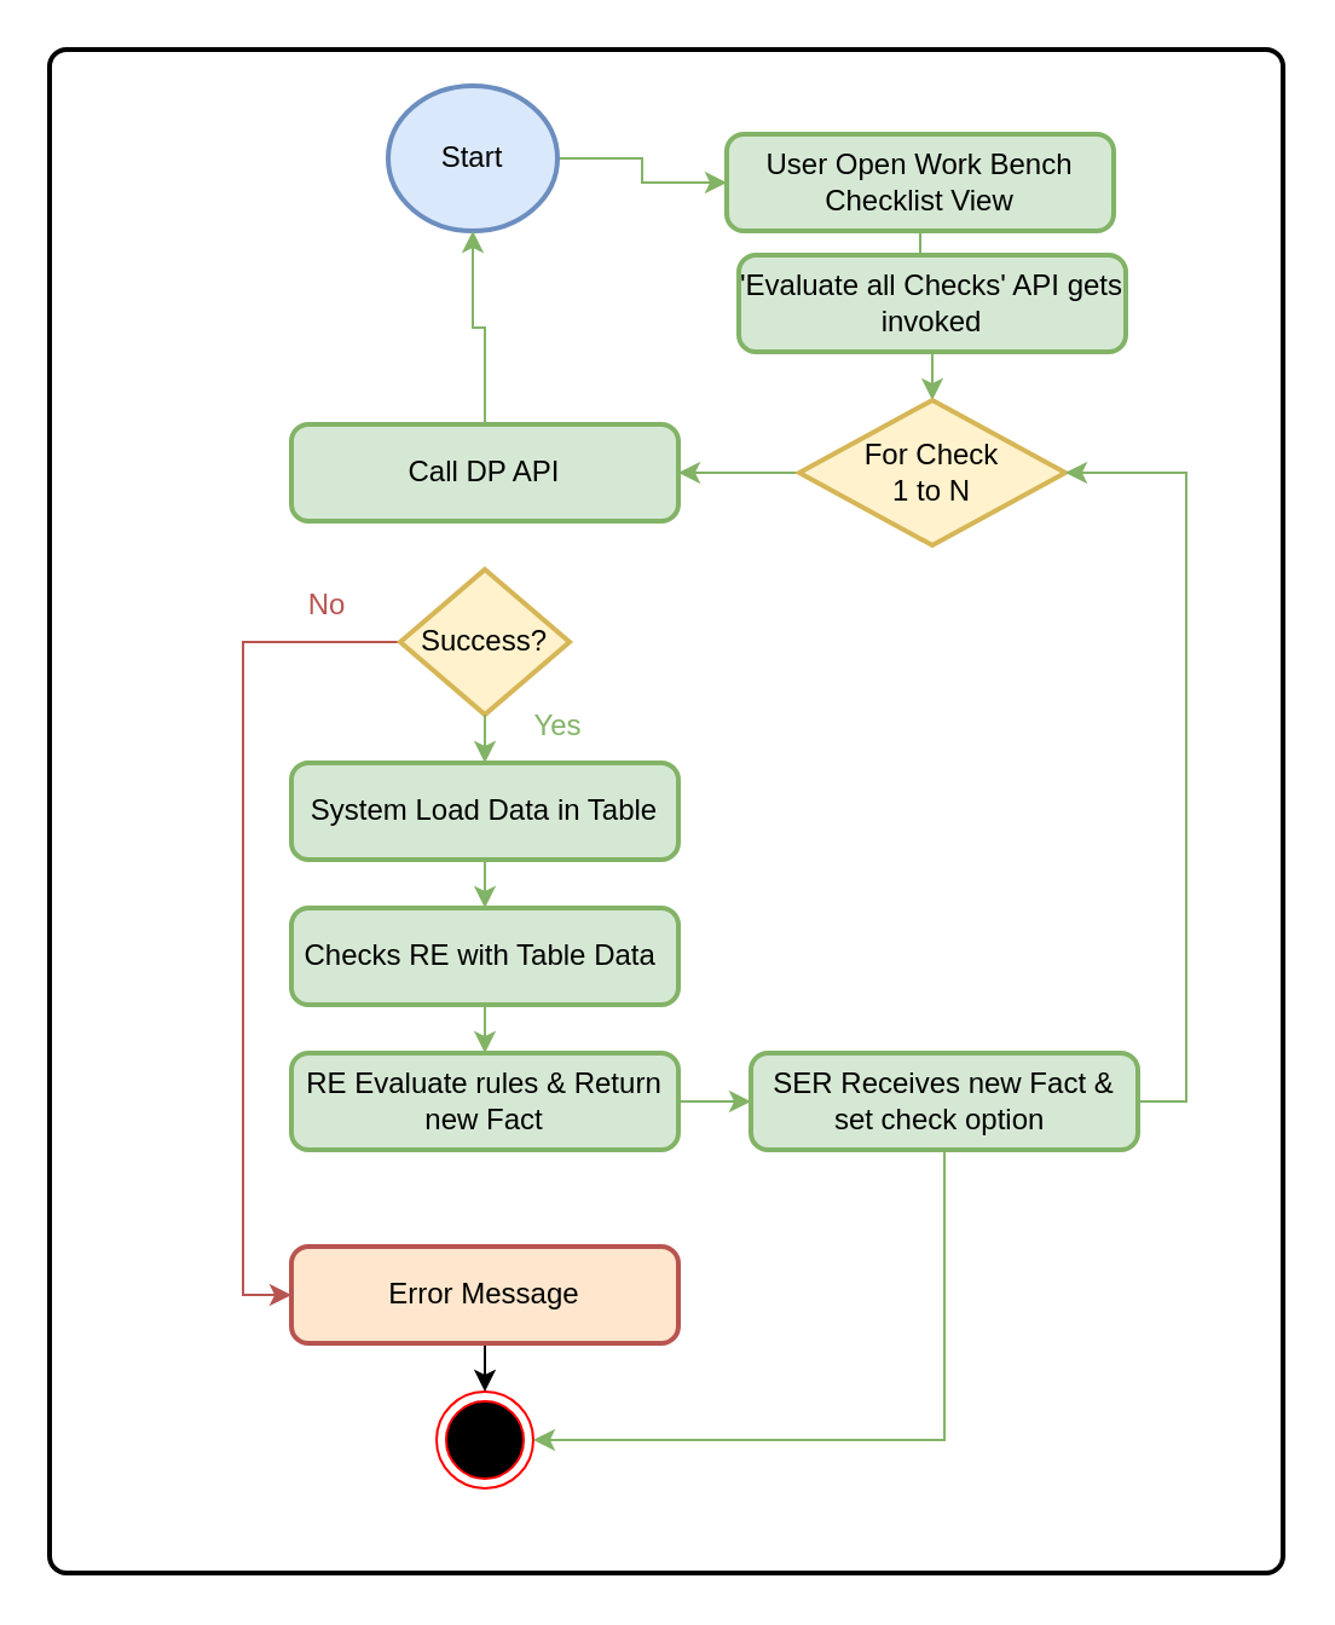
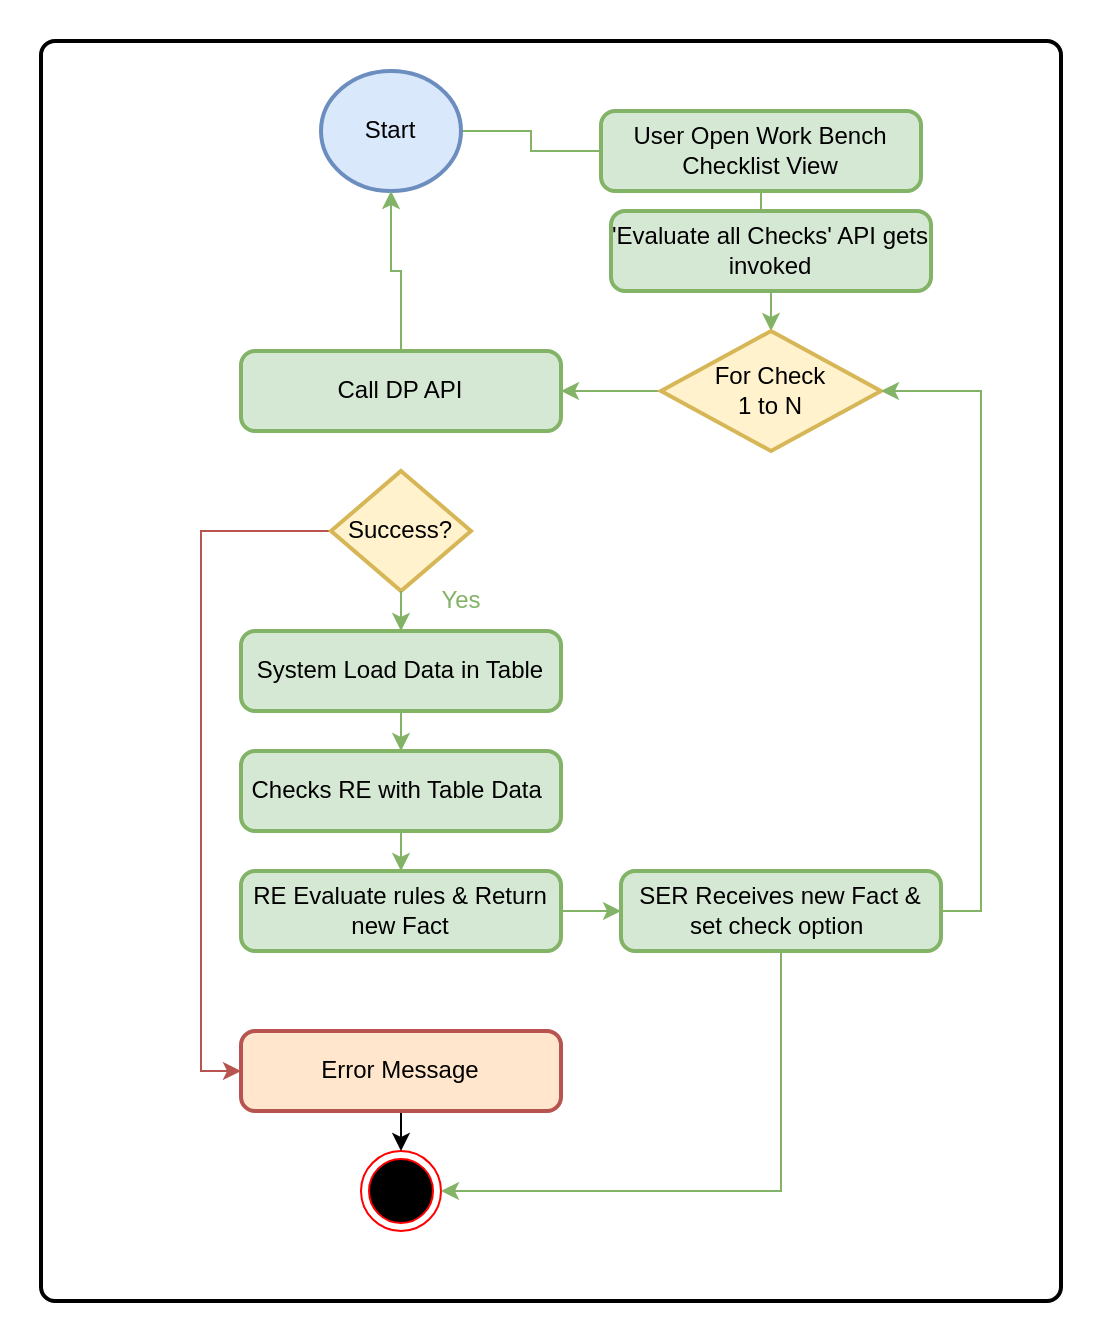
- <mxCell id="3" value="" style="edgeStyle=orthogonalEdgeStyle;rounded=0;orthogonalLoop=1;jettySize=auto;html=1;fillColor=#d5e8d4;strokeColor=#82b366;" parent="1" source="4" target="6" edge="1"><mxGeometry relative="1" as="geometry" /></mxCell>
+ <mxCell id="3" value="" style="edgeStyle=orthogonalEdgeStyle;rounded=0;orthogonalLoop=1;jettySize=auto;html=1;fillColor=#d5e8d4;strokeColor=#82b366;endArrow=none;" parent="1" source="4" target="6" edge="1"><mxGeometry relative="1" as="geometry" /></mxCell>
- <mxCell id="29" value="&lt;font color=&quot;#b85450&quot;&gt;No&lt;/font&gt;" style="text;html=1;strokeColor=none;fillColor=none;align=center;verticalAlign=middle;whiteSpace=wrap;rounded=0;" parent="1" vertex="1"><mxGeometry x="105" y="235" width="60" height="30" as="geometry" /></mxCell>
